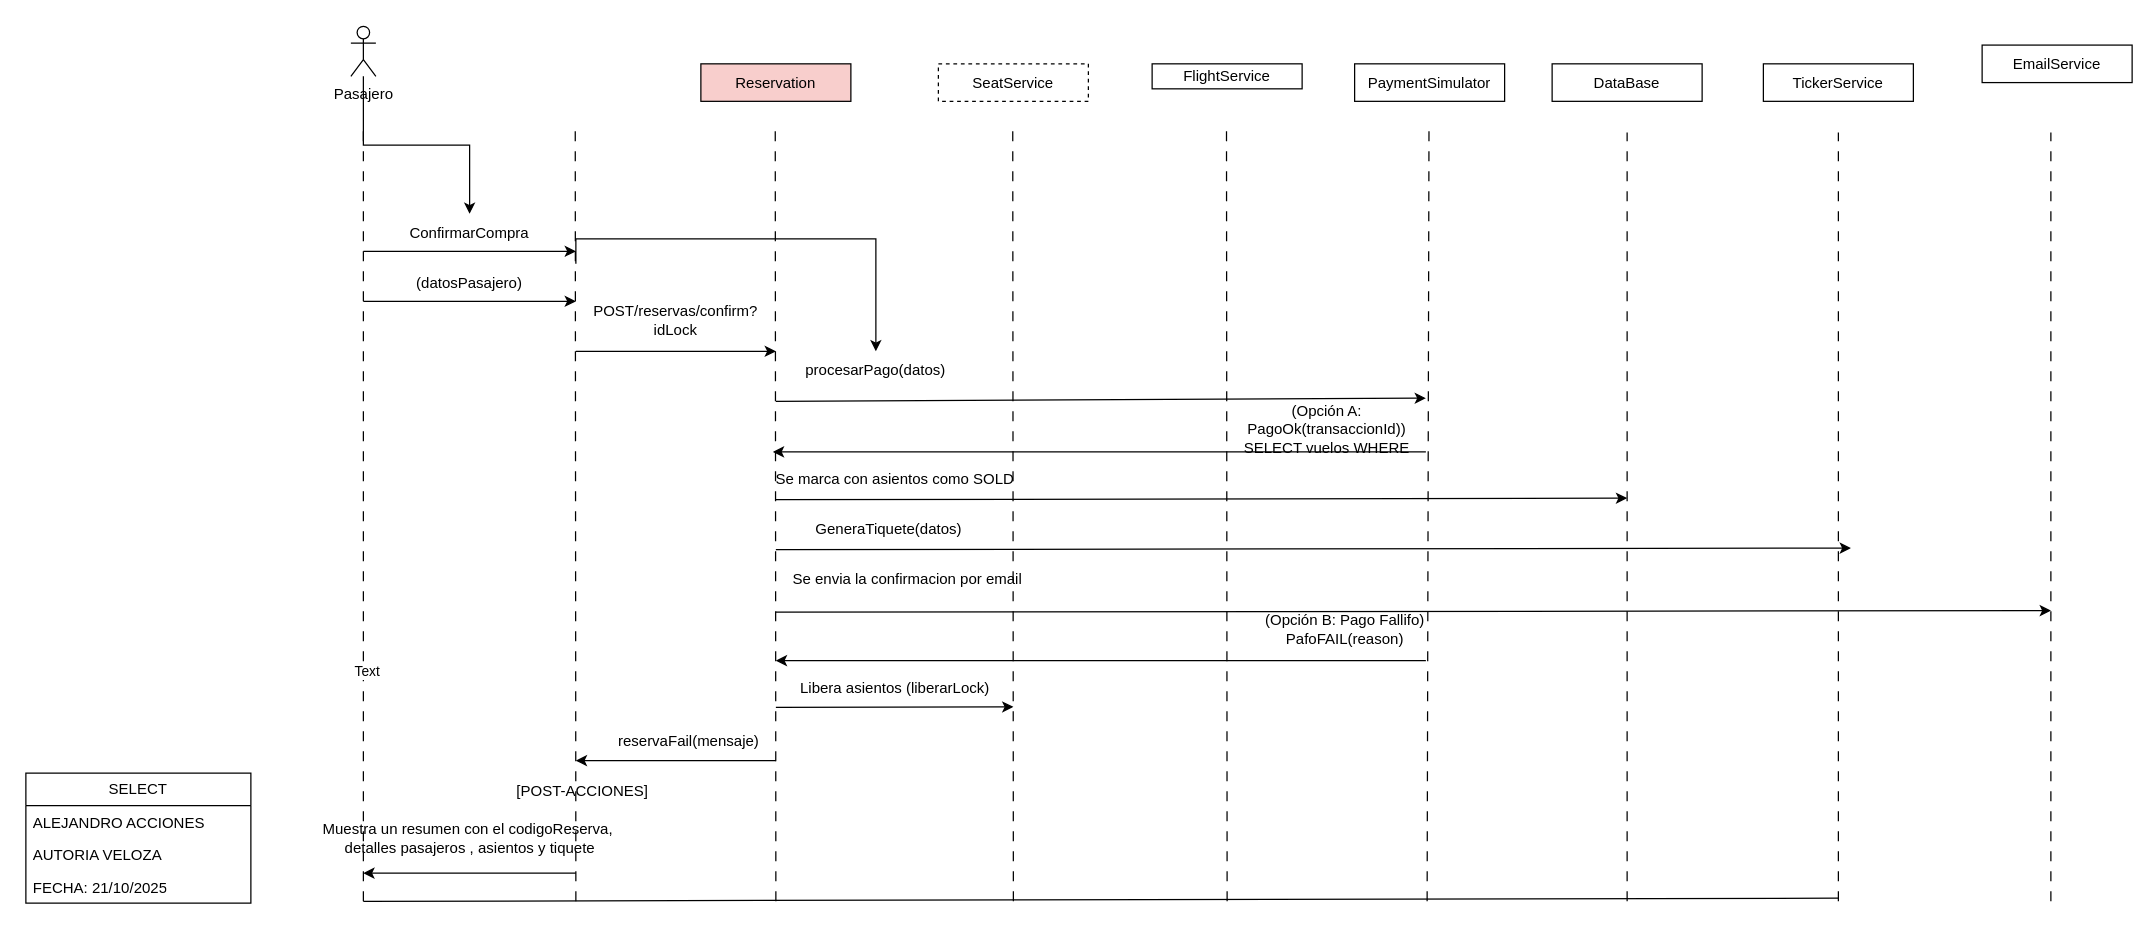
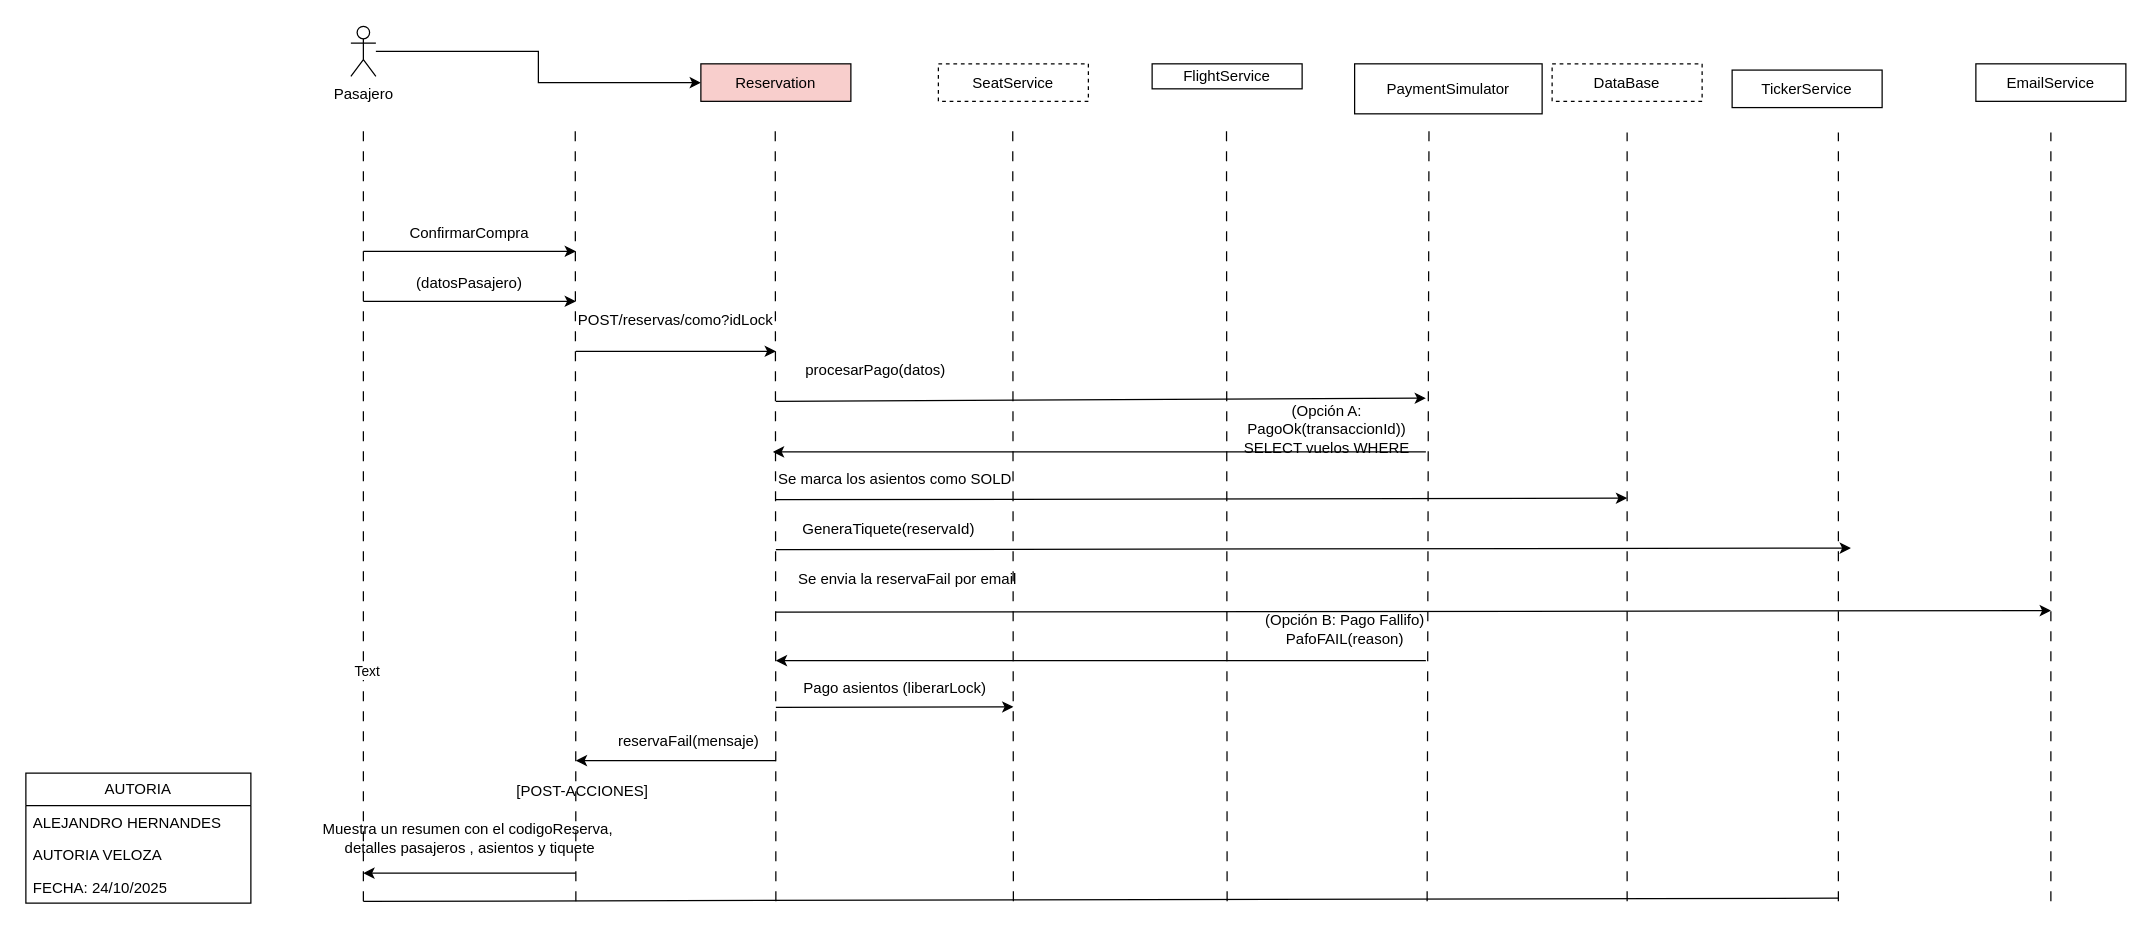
- <mxCell id="42" value="EmailService" style="rounded=0;whiteSpace=wrap;html=1;" vertex="1" parent="1"><mxGeometry x="1585" y="35.57" width="120" height="30" as="geometry" /></mxCell>
+ <mxCell id="42" value="EmailService" style="rounded=0;whiteSpace=wrap;html=1;" vertex="1" parent="1"><mxGeometry x="1580" y="50.57" width="120" height="30" as="geometry" /></mxCell>
- <mxCell id="10" value="PaymentSimulator" style="rounded=0;whiteSpace=wrap;html=1;" parent="1" vertex="1"><mxGeometry x="1083" y="50.57" width="120" height="30" as="geometry" /></mxCell>
+ <mxCell id="10" value="PaymentSimulator" style="rounded=0;whiteSpace=wrap;html=1;" parent="1" vertex="1"><mxGeometry x="1083" y="50.57" width="150" height="40" as="geometry" /></mxCell>
- <mxCell id="30" value="DataBase" style="rounded=0;whiteSpace=wrap;html=1;" parent="1" vertex="1"><mxGeometry x="1241" y="50.57" width="120" height="30" as="geometry" /></mxCell>
+ <mxCell id="30" value="DataBase" style="rounded=0;whiteSpace=wrap;html=1;dashed=1;" parent="1" vertex="1"><mxGeometry x="1241" y="50.57" width="120" height="30" as="geometry" /></mxCell>
- <mxCell id="39" value="TickerService" style="rounded=0;whiteSpace=wrap;html=1;" vertex="1" parent="1"><mxGeometry x="1410" y="50.57" width="120" height="30" as="geometry" /></mxCell>
+ <mxCell id="39" value="TickerService" style="rounded=0;whiteSpace=wrap;html=1;" vertex="1" parent="1"><mxGeometry x="1385" y="55.57" width="120" height="30" as="geometry" /></mxCell>
- <mxCell id="6" value="" style="edgeStyle=orthogonalEdgeStyle;rounded=0;orthogonalLoop=1;jettySize=auto;html=1;" parent="1" source="7" target="12" edge="1"><mxGeometry relative="1" as="geometry" /></mxCell>
+ <mxCell id="6" value="" style="edgeStyle=orthogonalEdgeStyle;rounded=0;orthogonalLoop=1;jettySize=auto;html=1;" parent="1" source="7" target="8" edge="1"><mxGeometry relative="1" as="geometry" /></mxCell>
- <mxCell id="20" style="edgeStyle=orthogonalEdgeStyle;rounded=0;orthogonalLoop=1;jettySize=auto;html=1;exitX=1;exitY=0;exitDx=0;exitDy=0;entryX=0.5;entryY=0;entryDx=0;entryDy=0;" parent="1" source="21" target="27" edge="1"><mxGeometry relative="1" as="geometry" /></mxCell>
- <mxCell id="23" value="POST/reservas/confirm?idLock" style="text;html=1;align=center;verticalAlign=middle;whiteSpace=wrap;rounded=0;" parent="1" vertex="1"><mxGeometry x="460" y="240.57" width="160" height="30" as="geometry" /></mxCell>
+ <mxCell id="23" value="POST/reservas/como?idLock" style="text;html=1;align=center;verticalAlign=middle;whiteSpace=wrap;rounded=0;" parent="1" vertex="1"><mxGeometry x="460" y="240.57" width="160" height="30" as="geometry" /></mxCell>
- <mxCell id="37" value="Se marca con asientos como SOLD" style="text;html=1;align=center;verticalAlign=middle;resizable=0;points=[];autosize=1;strokeColor=none;fillColor=none;" vertex="1" parent="1"><mxGeometry x="610" y="368" width="210" height="30" as="geometry" /></mxCell>
+ <mxCell id="37" value="Se marca los asientos como SOLD" style="text;html=1;align=center;verticalAlign=middle;resizable=0;points=[];autosize=1;strokeColor=none;fillColor=none;" vertex="1" parent="1"><mxGeometry x="610" y="368" width="210" height="30" as="geometry" /></mxCell>
- <mxCell id="44" value="GeneraTiquete(datos)" style="text;html=1;align=center;verticalAlign=middle;resizable=0;points=[];autosize=1;strokeColor=none;fillColor=none;" vertex="1" parent="1"><mxGeometry x="630" y="408" width="160" height="30" as="geometry" /></mxCell>
+ <mxCell id="44" value="GeneraTiquete(reservaId)" style="text;html=1;align=center;verticalAlign=middle;resizable=0;points=[];autosize=1;strokeColor=none;fillColor=none;" vertex="1" parent="1"><mxGeometry x="630" y="408" width="160" height="30" as="geometry" /></mxCell>
- <mxCell id="43" value="Se envia la confirmacion por email" style="text;html=1;align=center;verticalAlign=middle;resizable=0;points=[];autosize=1;strokeColor=none;fillColor=none;" vertex="1" parent="1"><mxGeometry x="620" y="448" width="210" height="30" as="geometry" /></mxCell>
+ <mxCell id="43" value="Se envia la reservaFail por email" style="text;html=1;align=center;verticalAlign=middle;resizable=0;points=[];autosize=1;strokeColor=none;fillColor=none;" vertex="1" parent="1"><mxGeometry x="620" y="448" width="210" height="30" as="geometry" /></mxCell>
- <mxCell id="49" value="Libera asientos (liberarLock)" style="text;html=1;align=center;verticalAlign=middle;resizable=0;points=[];autosize=1;strokeColor=none;fillColor=none;" vertex="1" parent="1"><mxGeometry x="630" y="535.43" width="170" height="30" as="geometry" /></mxCell>
+ <mxCell id="49" value="Pago asientos (liberarLock)" style="text;html=1;align=center;verticalAlign=middle;resizable=0;points=[];autosize=1;strokeColor=none;fillColor=none;" vertex="1" parent="1"><mxGeometry x="630" y="535.43" width="170" height="30" as="geometry" /></mxCell>
- <mxCell id="2" value="SELECT" style="swimlane;fontStyle=0;childLayout=stackLayout;horizontal=1;startSize=26;fillColor=none;horizontalStack=0;resizeParent=1;resizeParentMax=0;resizeLast=0;collapsible=1;marginBottom=0;whiteSpace=wrap;html=1;" parent="1" vertex="1"><mxGeometry x="20" y="618" width="180" height="104" as="geometry" /></mxCell>
+ <mxCell id="2" value="AUTORIA" style="swimlane;fontStyle=0;childLayout=stackLayout;horizontal=1;startSize=26;fillColor=none;horizontalStack=0;resizeParent=1;resizeParentMax=0;resizeLast=0;collapsible=1;marginBottom=0;whiteSpace=wrap;html=1;" parent="1" vertex="1"><mxGeometry x="20" y="618" width="180" height="104" as="geometry" /></mxCell>
- <mxCell id="3" value="ALEJANDRO ACCIONES" style="text;strokeColor=none;fillColor=none;align=left;verticalAlign=top;spacingLeft=4;spacingRight=4;overflow=hidden;rotatable=0;points=[[0,0.5],[1,0.5]];portConstraint=eastwest;whiteSpace=wrap;html=1;" parent="2" vertex="1"><mxGeometry y="26" width="180" height="26" as="geometry" /></mxCell>
+ <mxCell id="3" value="ALEJANDRO HERNANDES" style="text;strokeColor=none;fillColor=none;align=left;verticalAlign=top;spacingLeft=4;spacingRight=4;overflow=hidden;rotatable=0;points=[[0,0.5],[1,0.5]];portConstraint=eastwest;whiteSpace=wrap;html=1;" parent="2" vertex="1"><mxGeometry y="26" width="180" height="26" as="geometry" /></mxCell>
- <mxCell id="5" value="FECHA: 21/10/2025" style="text;strokeColor=none;fillColor=none;align=left;verticalAlign=top;spacingLeft=4;spacingRight=4;overflow=hidden;rotatable=0;points=[[0,0.5],[1,0.5]];portConstraint=eastwest;whiteSpace=wrap;html=1;" parent="2" vertex="1"><mxGeometry y="78" width="180" height="26" as="geometry" /></mxCell>
+ <mxCell id="5" value="FECHA: 24/10/2025" style="text;strokeColor=none;fillColor=none;align=left;verticalAlign=top;spacingLeft=4;spacingRight=4;overflow=hidden;rotatable=0;points=[[0,0.5],[1,0.5]];portConstraint=eastwest;whiteSpace=wrap;html=1;" parent="2" vertex="1"><mxGeometry y="78" width="180" height="26" as="geometry" /></mxCell>
